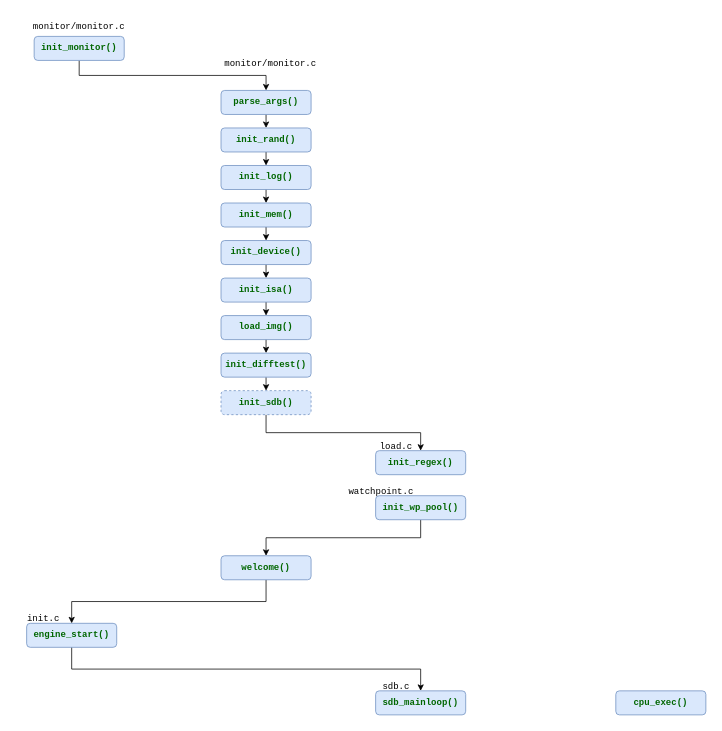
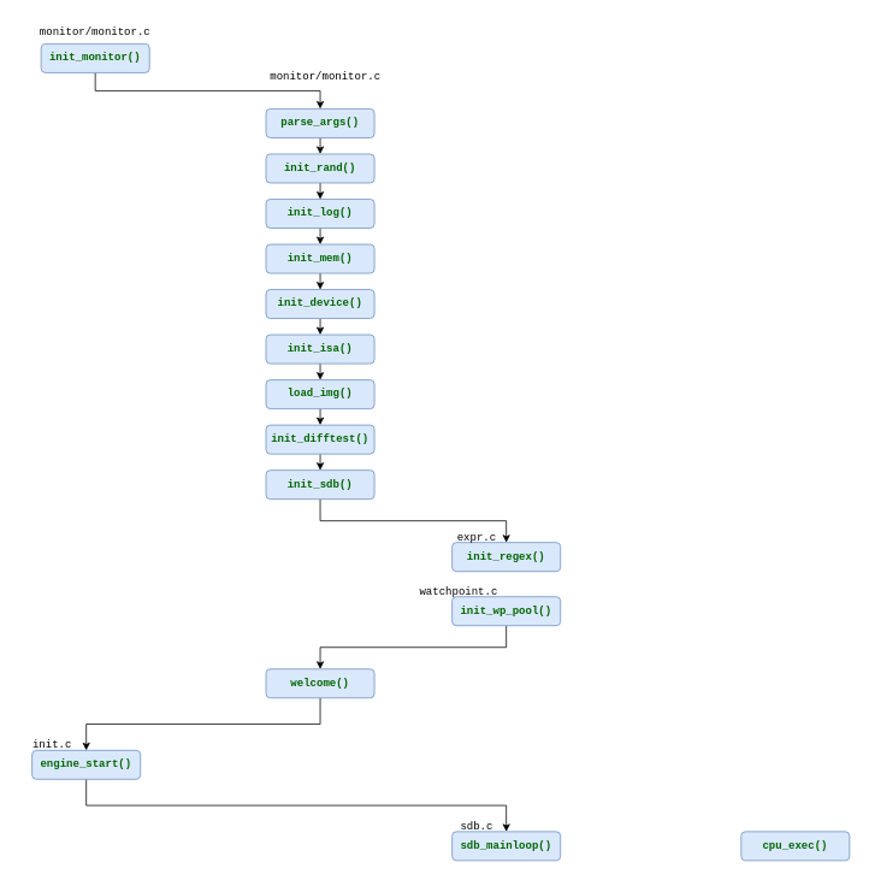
- <mxCell id="23" value="init_sdb()" style="rounded=1;whiteSpace=wrap;html=1;fillColor=#dae8fc;strokeColor=#6c8ebf;fontFamily=Courier New;fontColor=#006600;fontStyle=1;dashed=1;" parent="1" vertex="1"><mxGeometry x="294" y="520" width="120" height="32" as="geometry" /></mxCell>
+ <mxCell id="23" value="init_sdb()" style="rounded=1;whiteSpace=wrap;html=1;fillColor=#dae8fc;strokeColor=#6c8ebf;fontFamily=Courier New;fontColor=#006600;fontStyle=1" parent="1" vertex="1"><mxGeometry x="294" y="520" width="120" height="32" as="geometry" /></mxCell>
- <mxCell id="34" value="load.c" style="text;html=1;strokeColor=none;fillColor=none;align=center;verticalAlign=middle;whiteSpace=wrap;rounded=0;fontFamily=Courier New;" parent="1" vertex="1"><mxGeometry x="490" y="580" width="75" height="30" as="geometry" /></mxCell>
+ <mxCell id="34" value="expr.c" style="text;html=1;strokeColor=none;fillColor=none;align=center;verticalAlign=middle;whiteSpace=wrap;rounded=0;fontFamily=Courier New;" parent="1" vertex="1"><mxGeometry x="490" y="580" width="75" height="30" as="geometry" /></mxCell>
